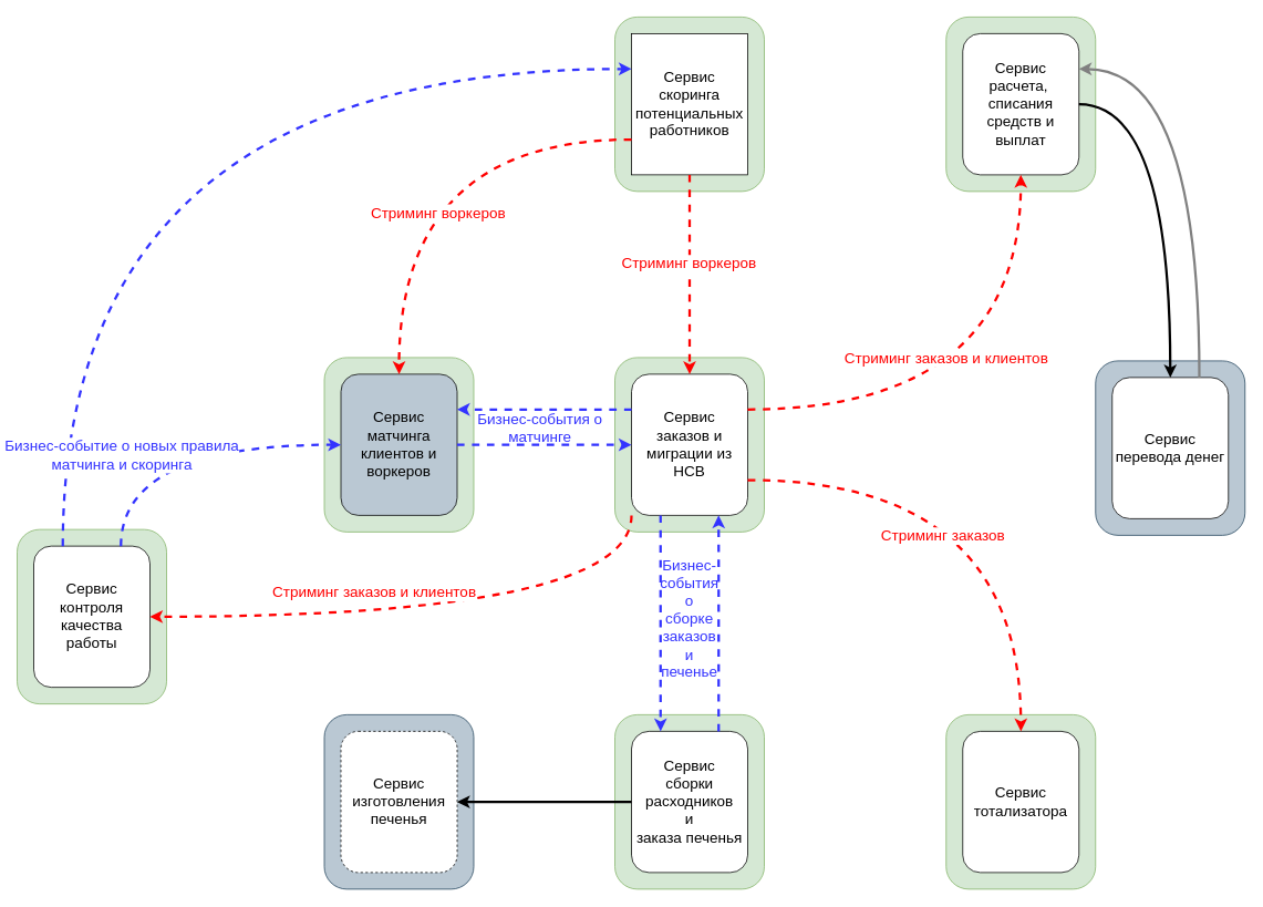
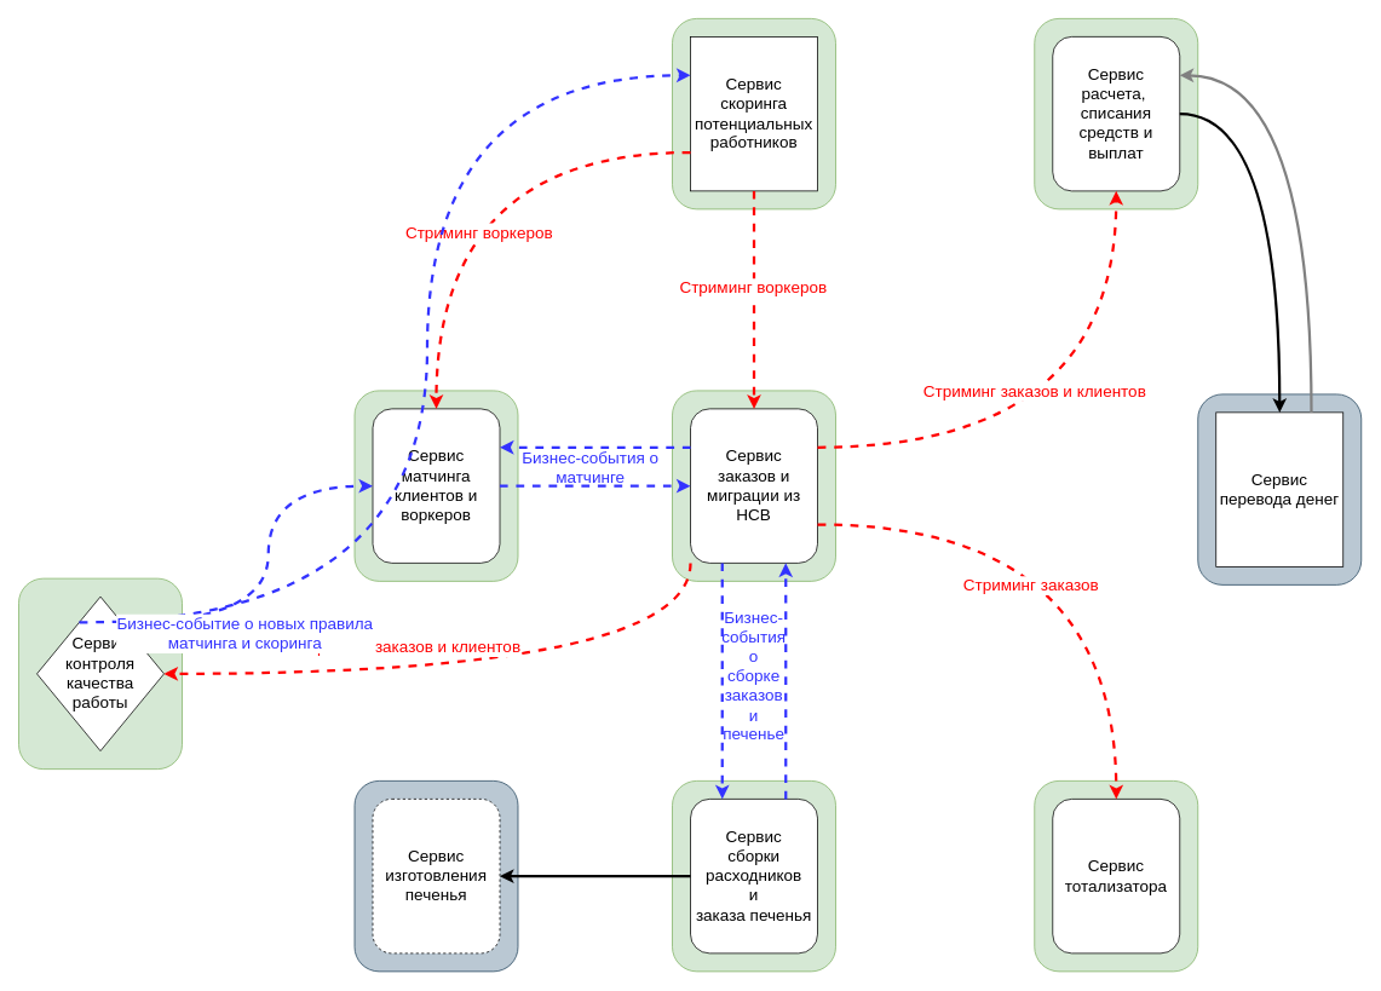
- <mxCell id="3" value="&lt;font style=&quot;font-size: 18px;&quot;&gt;Сервис&lt;br&gt;матчинга клиентов и воркеров&lt;/font&gt;" style="rounded=1;whiteSpace=wrap;html=1;fillColor=#bac8d3;" vertex="1" parent="1"><mxGeometry x="410" y="450" width="140" height="170" as="geometry" /></mxCell>
+ <mxCell id="3" value="&lt;font style=&quot;font-size: 18px;&quot;&gt;Сервис&lt;br&gt;матчинга клиентов и воркеров&lt;/font&gt;" style="rounded=1;whiteSpace=wrap;html=1;" vertex="1" parent="1"><mxGeometry x="410" y="450" width="140" height="170" as="geometry" /></mxCell>
- <mxCell id="36" value="&lt;span style=&quot;font-size: 18px;&quot;&gt;Сервис&lt;br&gt;перевода денег&lt;/span&gt;" style="rounded=1;whiteSpace=wrap;html=1;" vertex="1" parent="1"><mxGeometry x="1339" y="454" width="140" height="170" as="geometry" /></mxCell>
+ <mxCell id="36" value="&lt;span style=&quot;font-size: 18px;&quot;&gt;Сервис&lt;br&gt;перевода денег&lt;/span&gt;" style="whiteSpace=wrap;html=1;rounded=0;" vertex="1" parent="1"><mxGeometry x="1339" y="454" width="140" height="170" as="geometry" /></mxCell>
- <mxCell id="9" value="&lt;font style=&quot;font-size: 18px;&quot;&gt;Сервис&lt;br&gt;контроля качества работы&lt;/font&gt;" style="rounded=1;whiteSpace=wrap;html=1;" vertex="1" parent="1"><mxGeometry x="40" y="657" width="140" height="170" as="geometry" /></mxCell>
+ <mxCell id="9" value="&lt;font style=&quot;font-size: 18px;&quot;&gt;Сервис&lt;br&gt;контроля качества работы&lt;/font&gt;" style="rhombus;whiteSpace=wrap;html=1;" vertex="1" parent="1"><mxGeometry x="40" y="657" width="140" height="170" as="geometry" /></mxCell>
